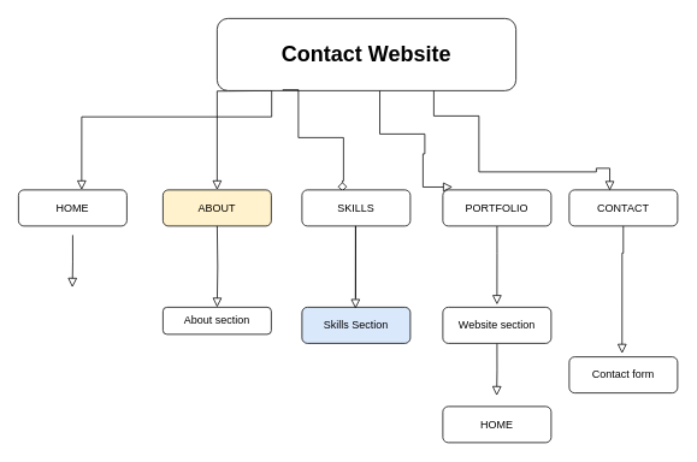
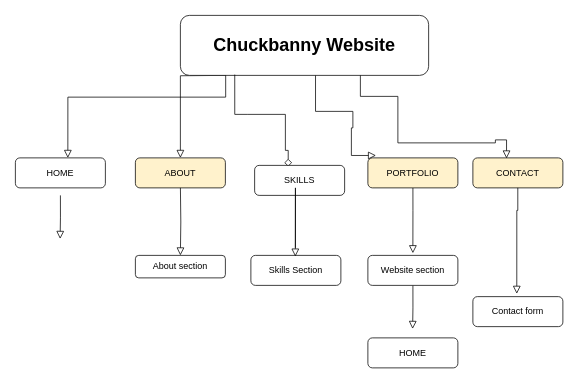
- <mxCell id="3" value="&lt;h1&gt;Contact Website&lt;/h1&gt;" style="rounded=1;whiteSpace=wrap;html=1;fontSize=12;glass=0;strokeWidth=1;shadow=0;" parent="1" vertex="1"><mxGeometry x="240" y="20" width="331" height="80" as="geometry" /></mxCell>
+ <mxCell id="3" value="&lt;h1&gt;Chuckbanny Website&lt;/h1&gt;" style="rounded=1;whiteSpace=wrap;html=1;fontSize=12;glass=0;strokeWidth=1;shadow=0;" parent="1" vertex="1"><mxGeometry x="240" y="20" width="331" height="80" as="geometry" /></mxCell>
- <mxCell id="13" value="SKILLS" style="rounded=1;whiteSpace=wrap;html=1;fontSize=12;glass=0;strokeWidth=1;shadow=0;" vertex="1" parent="1"><mxGeometry x="334" y="210" width="120" height="40" as="geometry" /></mxCell>
+ <mxCell id="13" value="SKILLS" style="rounded=1;whiteSpace=wrap;html=1;fontSize=12;glass=0;strokeWidth=1;shadow=0;" vertex="1" parent="1"><mxGeometry x="339" y="220" width="120" height="40" as="geometry" /></mxCell>
- <mxCell id="14" value="PORTFOLIO" style="rounded=1;whiteSpace=wrap;html=1;fontSize=12;glass=0;strokeWidth=1;shadow=0;" vertex="1" parent="1"><mxGeometry x="490" y="210" width="120" height="40" as="geometry" /></mxCell>
+ <mxCell id="14" value="PORTFOLIO" style="rounded=1;whiteSpace=wrap;html=1;fontSize=12;glass=0;strokeWidth=1;shadow=0;fillColor=#fff2cc;" vertex="1" parent="1"><mxGeometry x="490" y="210" width="120" height="40" as="geometry" /></mxCell>
- <mxCell id="15" value="CONTACT" style="rounded=1;whiteSpace=wrap;html=1;fontSize=12;glass=0;strokeWidth=1;shadow=0;" vertex="1" parent="1"><mxGeometry x="630" y="210" width="120" height="40" as="geometry" /></mxCell>
+ <mxCell id="15" value="CONTACT" style="rounded=1;whiteSpace=wrap;html=1;fontSize=12;glass=0;strokeWidth=1;shadow=0;fillColor=#fff2cc;" vertex="1" parent="1"><mxGeometry x="630" y="210" width="120" height="40" as="geometry" /></mxCell>
- <mxCell id="6" value="Skills Section" style="rounded=1;whiteSpace=wrap;html=1;fontSize=12;glass=0;strokeWidth=1;shadow=0;fillColor=#dae8fc;" parent="1" vertex="1"><mxGeometry x="334" y="340" width="120" height="40" as="geometry" /></mxCell>
+ <mxCell id="6" value="Skills Section" style="rounded=1;whiteSpace=wrap;html=1;fontSize=12;glass=0;strokeWidth=1;shadow=0;" parent="1" vertex="1"><mxGeometry x="334" y="340" width="120" height="40" as="geometry" /></mxCell>
